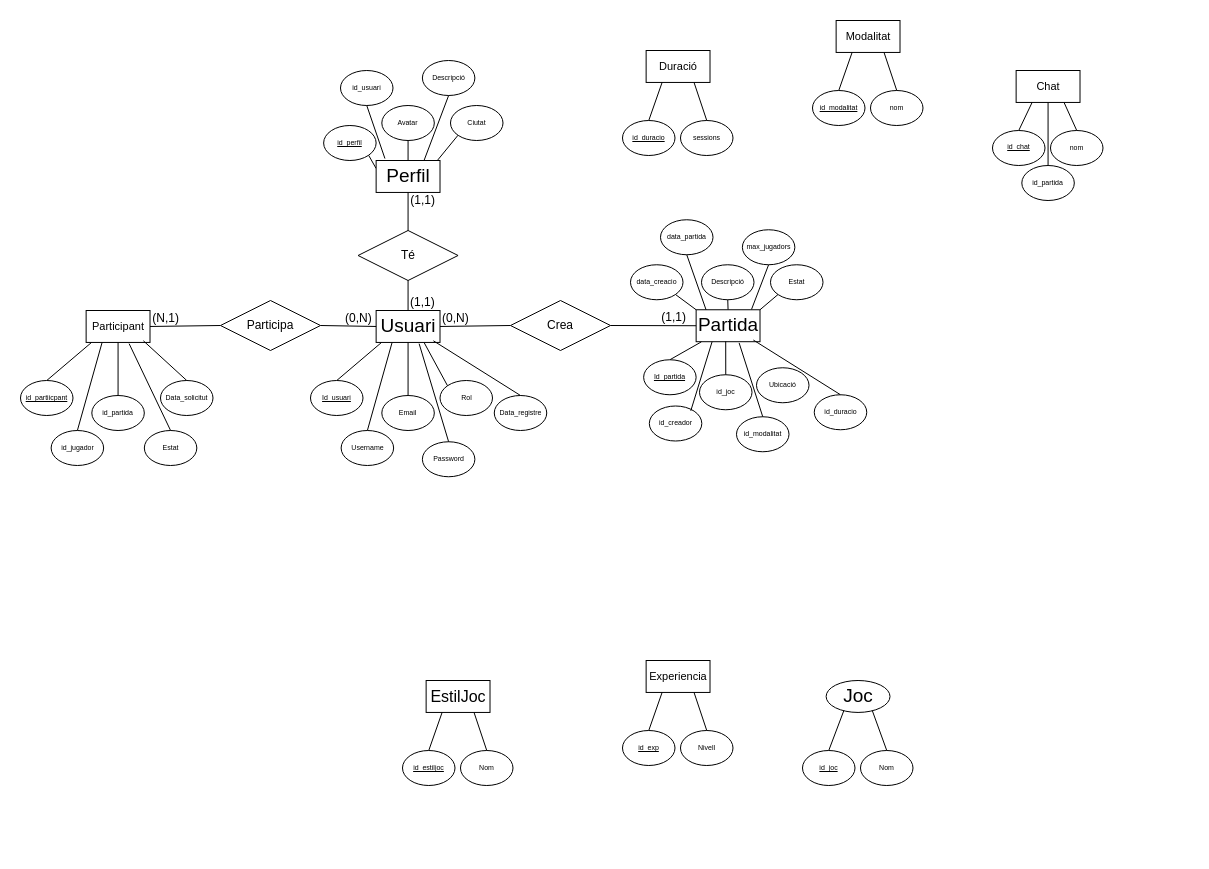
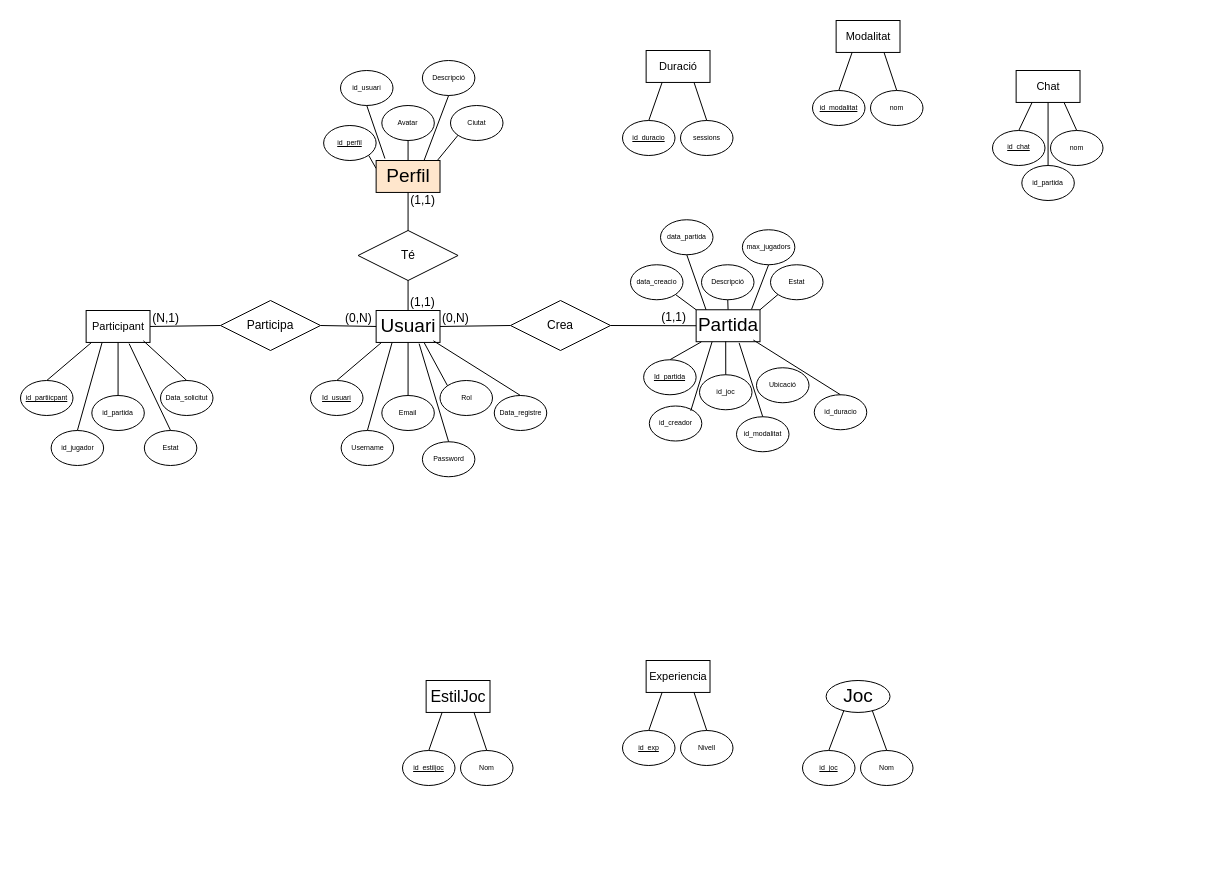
- <mxCell id="87" value="Perfil" style="rounded=0;whiteSpace=wrap;html=1;fontSize=19;" vertex="1" parent="1"><mxGeometry x="375.631" y="160" width="63.876" height="31.938" as="geometry" /></mxCell>
+ <mxCell id="87" value="Perfil" style="rounded=0;whiteSpace=wrap;html=1;fontSize=19;fillColor=#ffe6cc;" vertex="1" parent="1"><mxGeometry x="375.631" y="160" width="63.876" height="31.938" as="geometry" /></mxCell>
